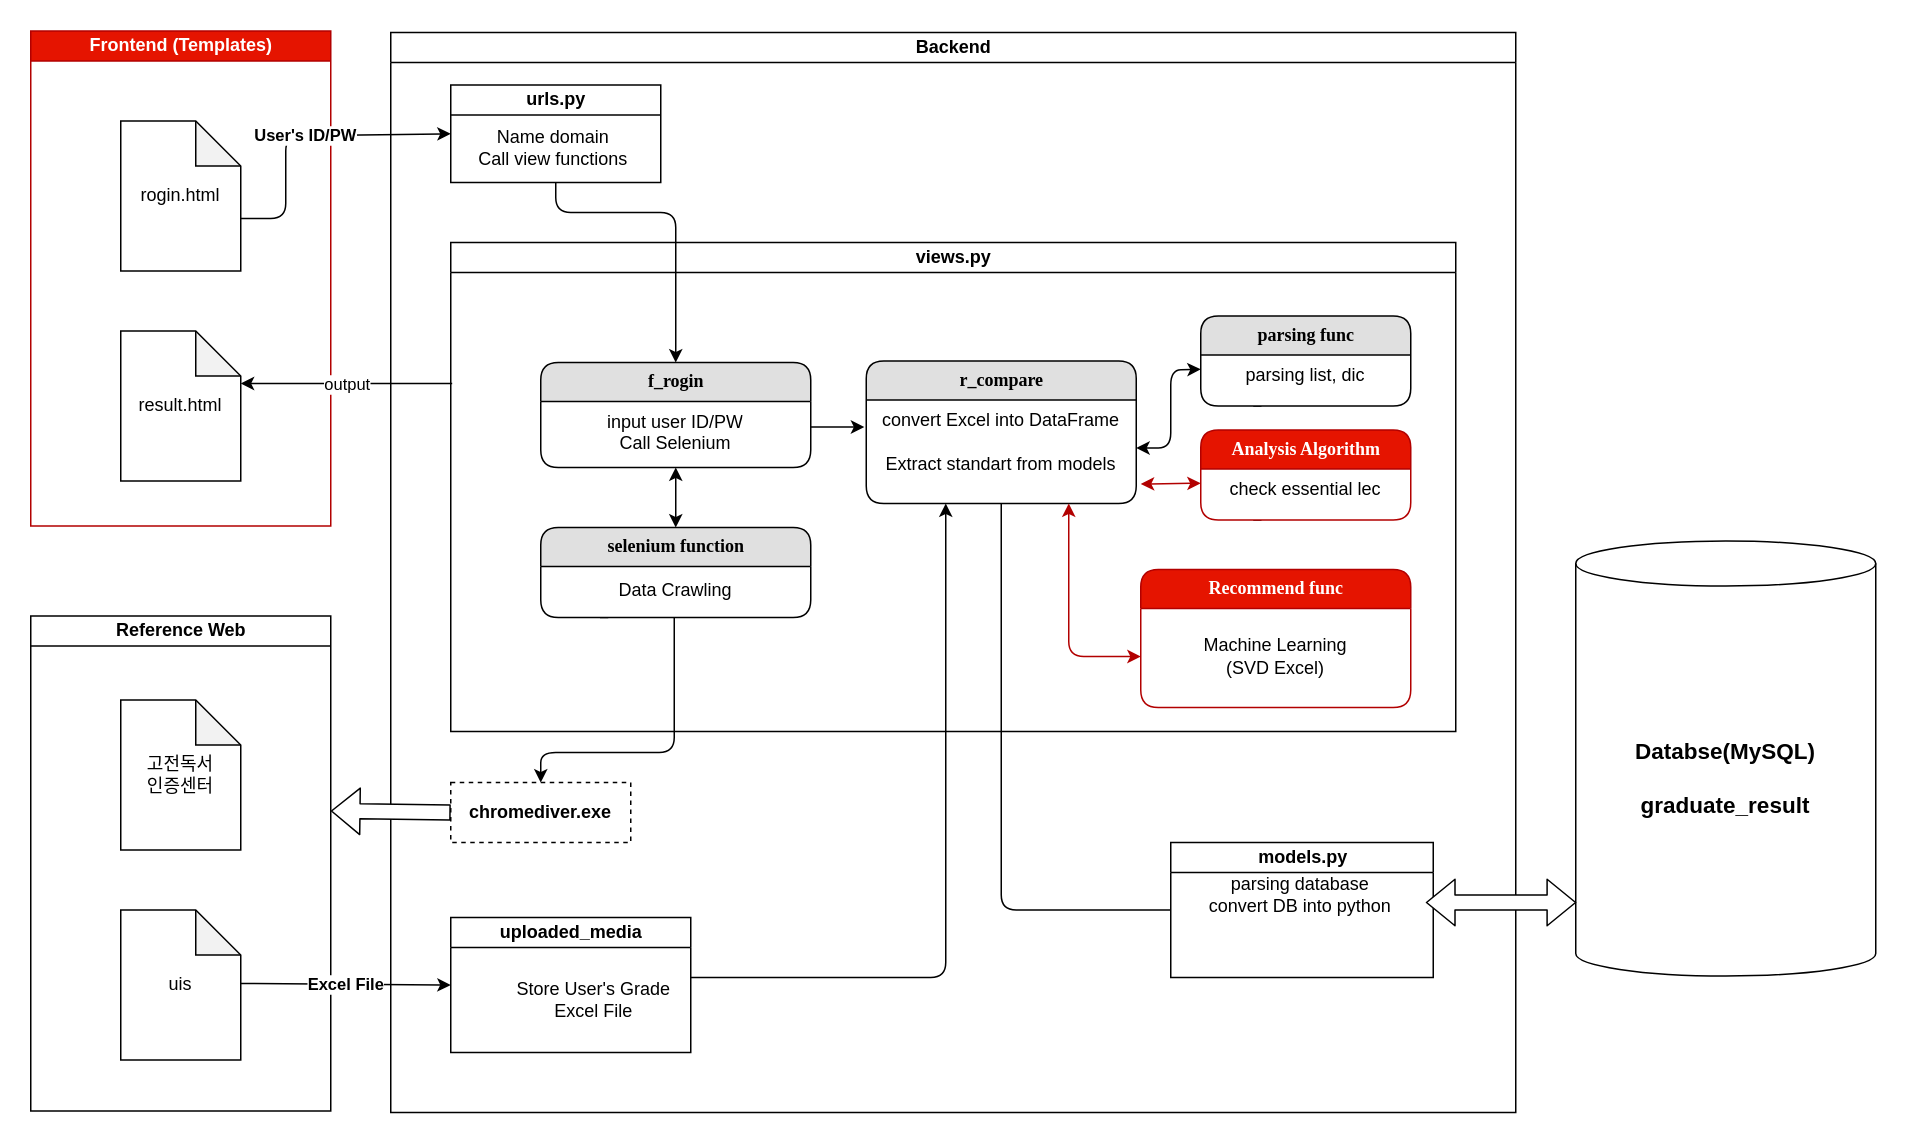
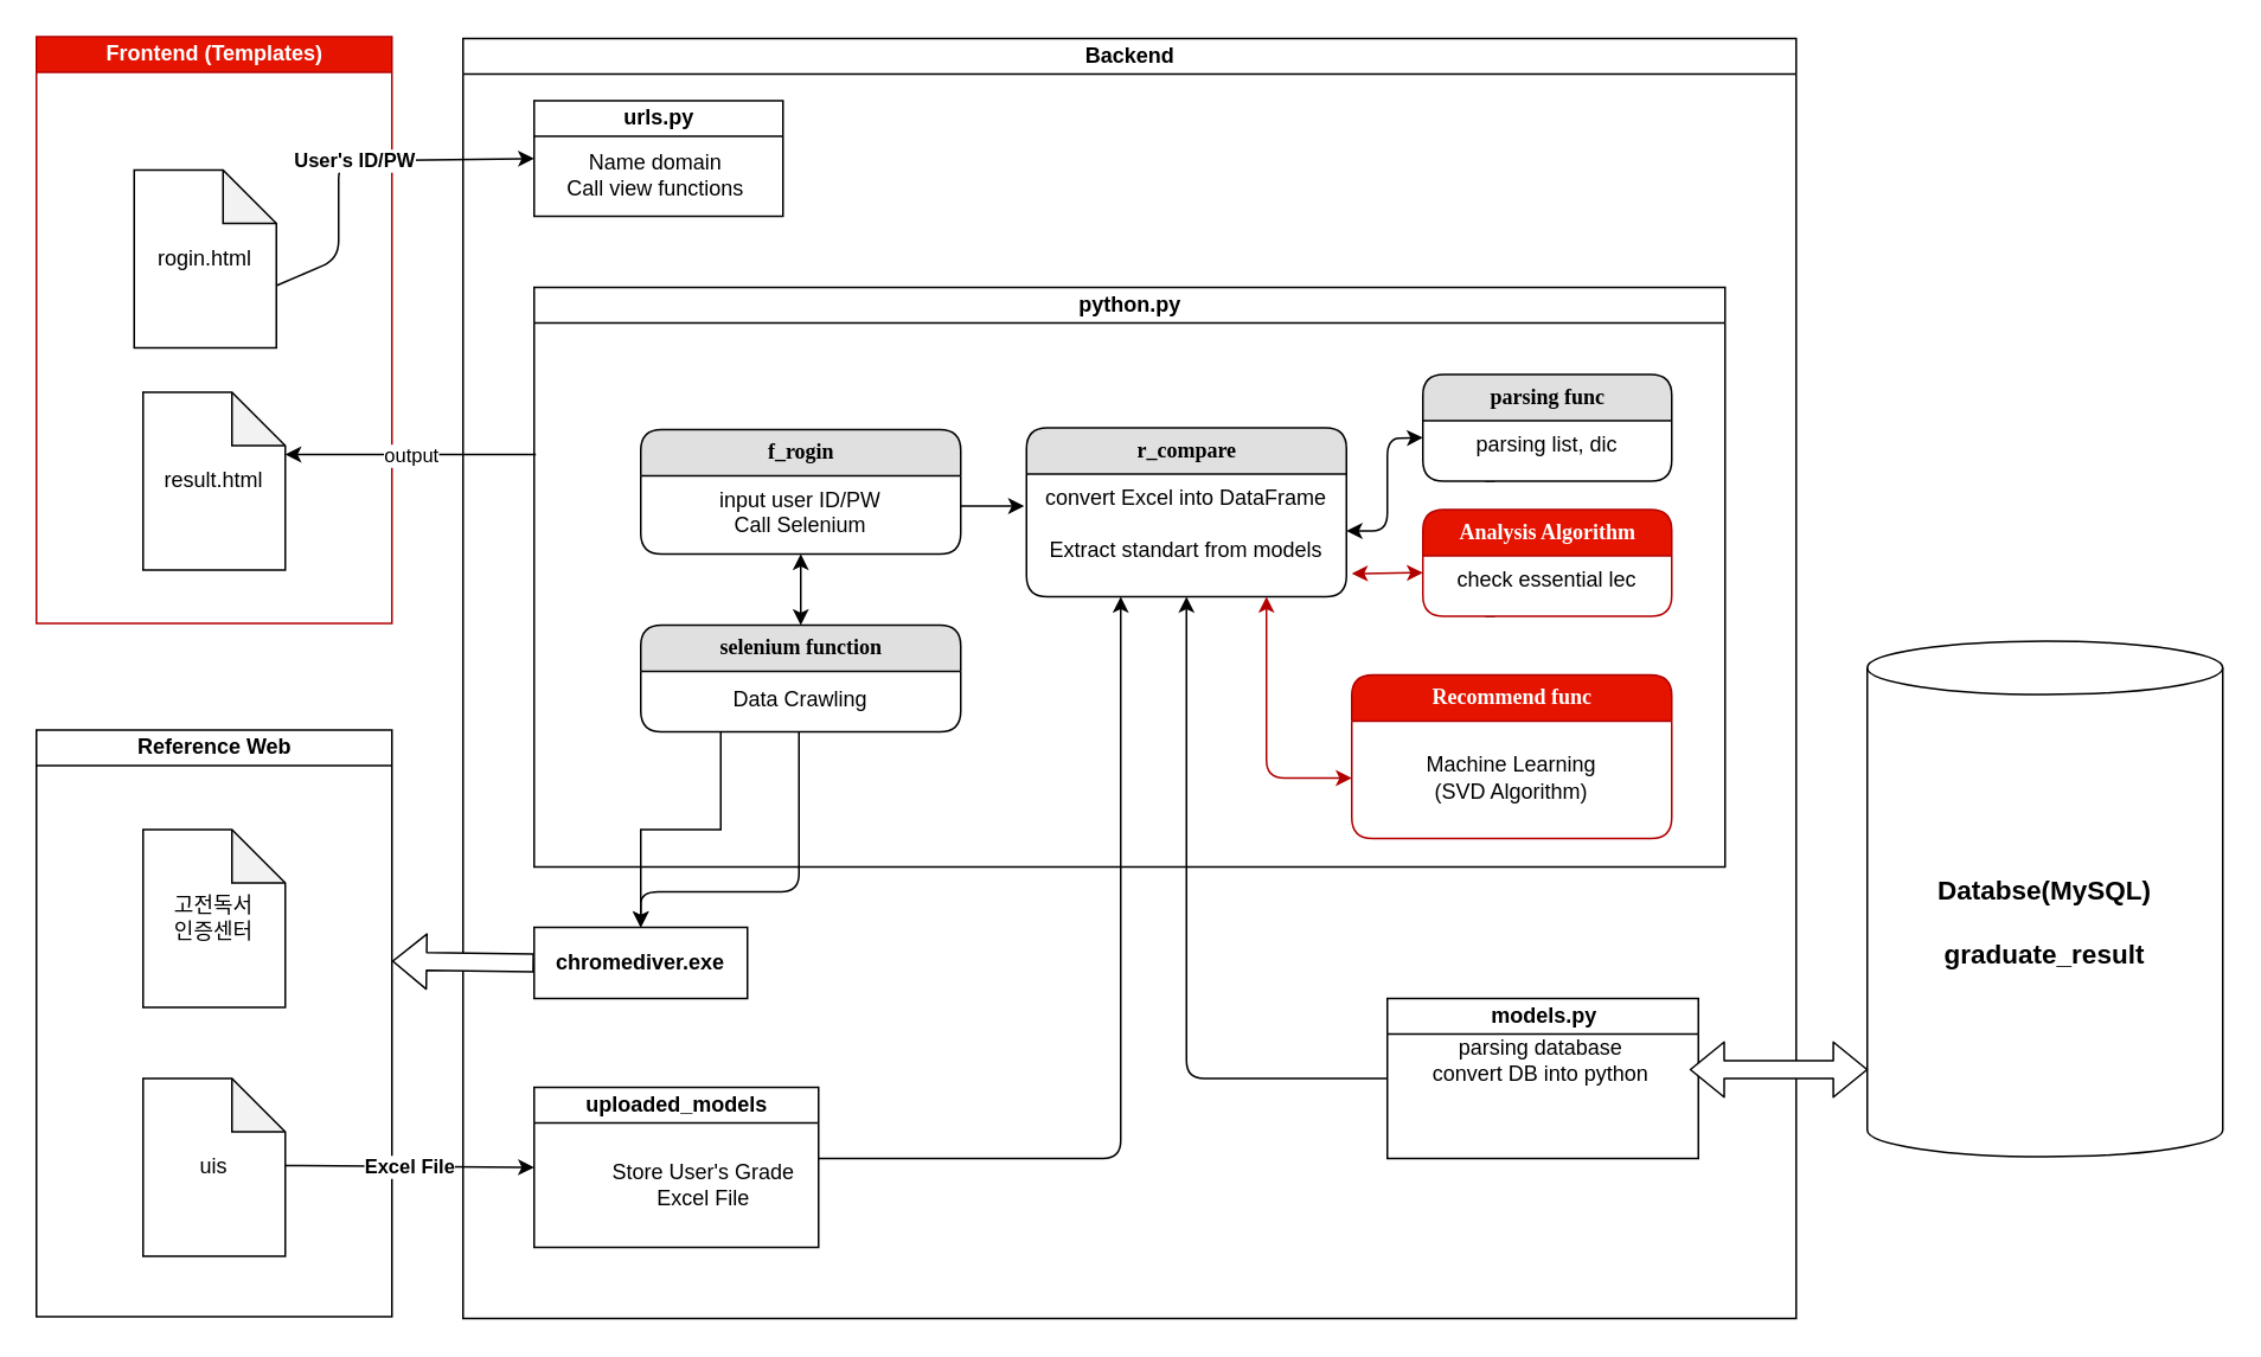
- <mxCell id="3" value="rogin.html" style="shape=note;whiteSpace=wrap;html=1;backgroundOutline=1;darkOpacity=0.05;" parent="2" vertex="1"><mxGeometry x="60" y="60" width="80" height="100" as="geometry" /></mxCell>
+ <mxCell id="3" value="rogin.html" style="shape=note;whiteSpace=wrap;html=1;backgroundOutline=1;darkOpacity=0.05;" parent="2" vertex="1"><mxGeometry x="55" y="75" width="80" height="100" as="geometry" /></mxCell>
- <mxCell id="31" value="" style="endArrow=classic;html=1;exitX=0.5;exitY=1;exitDx=0;exitDy=0;entryX=0.5;entryY=0;entryDx=0;entryDy=0;" parent="5" source="32" target="7" edge="1"><mxGeometry width="50" height="50" relative="1" as="geometry"><mxPoint x="90" y="100.0" as="sourcePoint" /><mxPoint x="450" y="290" as="targetPoint" /><Array as="points"><mxPoint x="110" y="120" /><mxPoint x="190" y="120" /></Array></mxGeometry></mxCell>
- <mxCell id="6" value="views.py" style="swimlane;html=1;startSize=20;" parent="5" vertex="1"><mxGeometry x="40" y="140" width="670" height="326" as="geometry" /></mxCell>
+ <mxCell id="6" value="python.py" style="swimlane;html=1;startSize=20;" parent="5" vertex="1"><mxGeometry x="40" y="140" width="670" height="326" as="geometry" /></mxCell>
- <mxCell id="40" value="" style="endArrow=none;html=1;shadow=0;fillColor=#ffffff;exitX=0;exitY=0.5;exitDx=0;exitDy=0;entryX=0.5;entryY=1;entryDx=0;entryDy=0;" parent="5" source="38" target="14" edge="1"><mxGeometry width="50" height="50" relative="1" as="geometry"><mxPoint x="510" y="600" as="sourcePoint" /><mxPoint x="430" y="460" as="targetPoint" /><Array as="points"><mxPoint x="407" y="585" /></Array></mxGeometry></mxCell>
+ <mxCell id="40" value="" style="endArrow=classic;html=1;shadow=0;fillColor=#ffffff;exitX=0;exitY=0.5;exitDx=0;exitDy=0;entryX=0.5;entryY=1;entryDx=0;entryDy=0;" parent="5" source="38" target="14" edge="1"><mxGeometry width="50" height="50" relative="1" as="geometry"><mxPoint x="510" y="600" as="sourcePoint" /><mxPoint x="430" y="460" as="targetPoint" /><Array as="points"><mxPoint x="407" y="585" /></Array></mxGeometry></mxCell>
- <mxCell id="11" style="edgeStyle=orthogonalEdgeStyle;rounded=0;sketch=0;orthogonalLoop=1;jettySize=auto;html=1;exitX=0.25;exitY=1;exitDx=0;exitDy=0;entryX=0.222;entryY=1.158;entryDx=0;entryDy=0;entryPerimeter=0;shadow=0;fillColor=#ffffff;" parent="10" source="12" target="13" edge="1"><mxGeometry relative="1" as="geometry" /></mxCell>
+ <mxCell id="11" style="edgeStyle=orthogonalEdgeStyle;rounded=0;sketch=0;orthogonalLoop=1;jettySize=auto;html=1;exitX=0.25;exitY=1;exitDx=0;exitDy=0;shadow=0;fillColor=#ffffff;" parent="10" source="12" target="30" edge="1"><mxGeometry relative="1" as="geometry" /></mxCell>
- <mxCell id="28" value="Machine Learning&lt;br&gt;(SVD Excel)" style="text;html=1;strokeColor=none;fillColor=none;align=center;verticalAlign=middle;whiteSpace=wrap;rounded=0;" parent="27" vertex="1"><mxGeometry y="26" width="180" height="64" as="geometry" /></mxCell>
+ <mxCell id="28" value="Machine Learning&lt;br&gt;(SVD Algorithm)" style="text;html=1;strokeColor=none;fillColor=none;align=center;verticalAlign=middle;whiteSpace=wrap;rounded=0;" parent="27" vertex="1"><mxGeometry y="26" width="180" height="64" as="geometry" /></mxCell>
- <mxCell id="30" value="&lt;b&gt;chromediver.exe&lt;/b&gt;" style="rounded=0;whiteSpace=wrap;html=1;dashed=1;" parent="5" vertex="1"><mxGeometry x="40" y="500" width="120" height="40" as="geometry" /></mxCell>
+ <mxCell id="30" value="&lt;b&gt;chromediver.exe&lt;/b&gt;" style="rounded=0;whiteSpace=wrap;html=1;" parent="5" vertex="1"><mxGeometry x="40" y="500" width="120" height="40" as="geometry" /></mxCell>
- <mxCell id="35" value="uploaded_media" style="swimlane;html=1;startSize=20;" parent="5" vertex="1"><mxGeometry x="40" y="590" width="160" height="90" as="geometry" /></mxCell>
+ <mxCell id="35" value="uploaded_models" style="swimlane;html=1;startSize=20;" parent="5" vertex="1"><mxGeometry x="40" y="590" width="160" height="90" as="geometry" /></mxCell>
